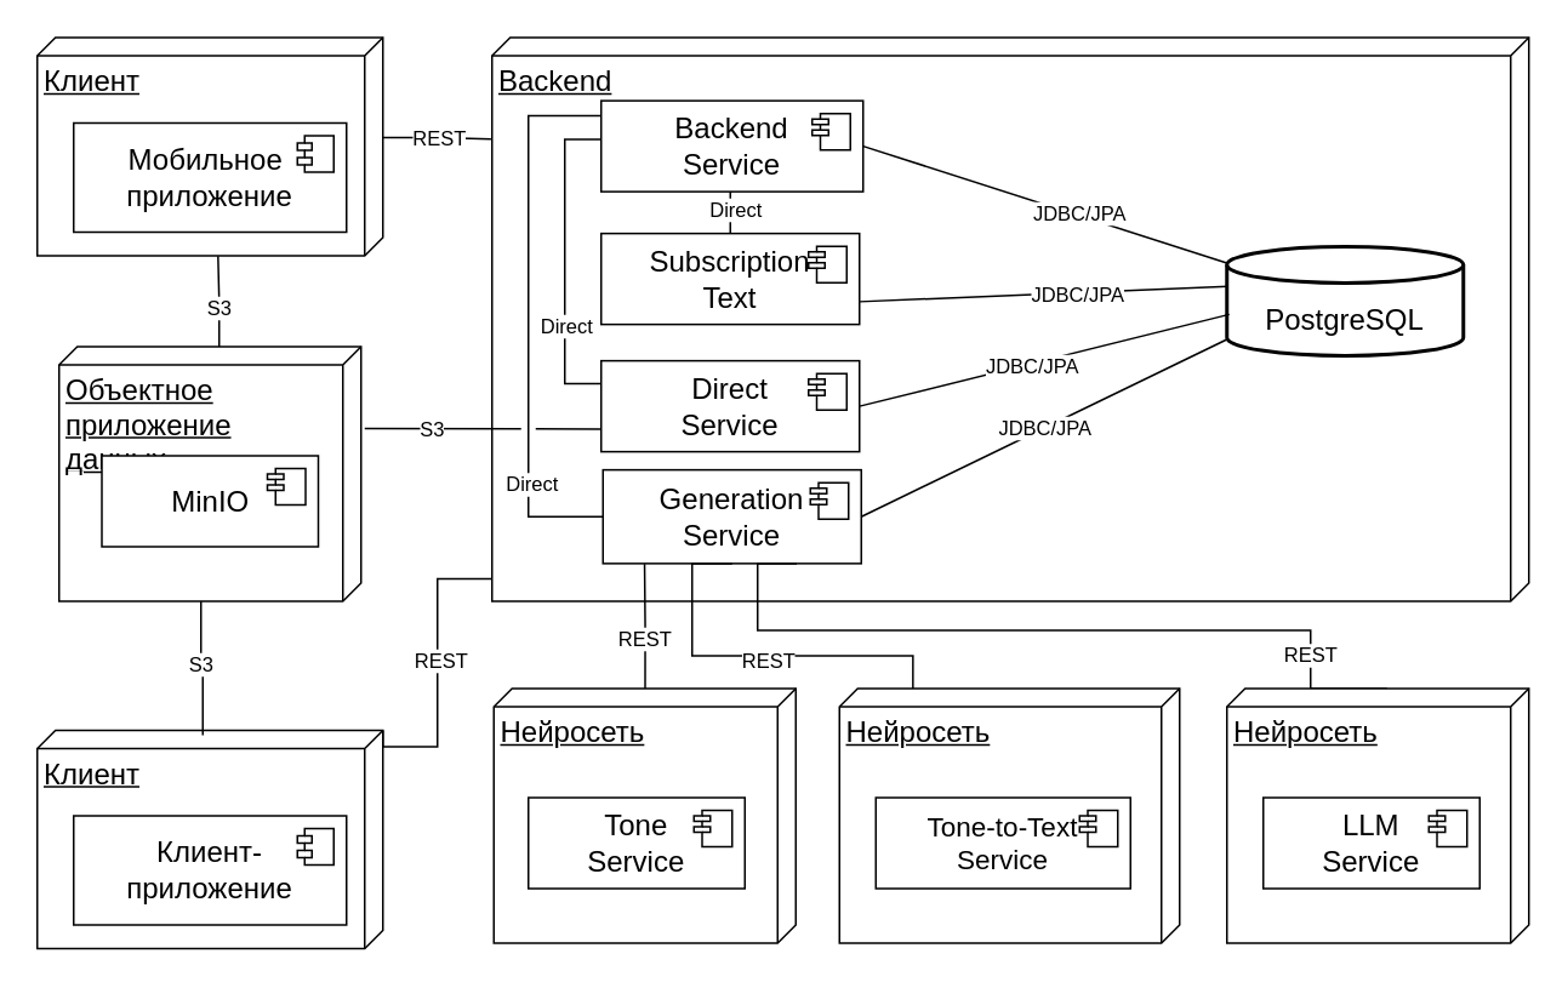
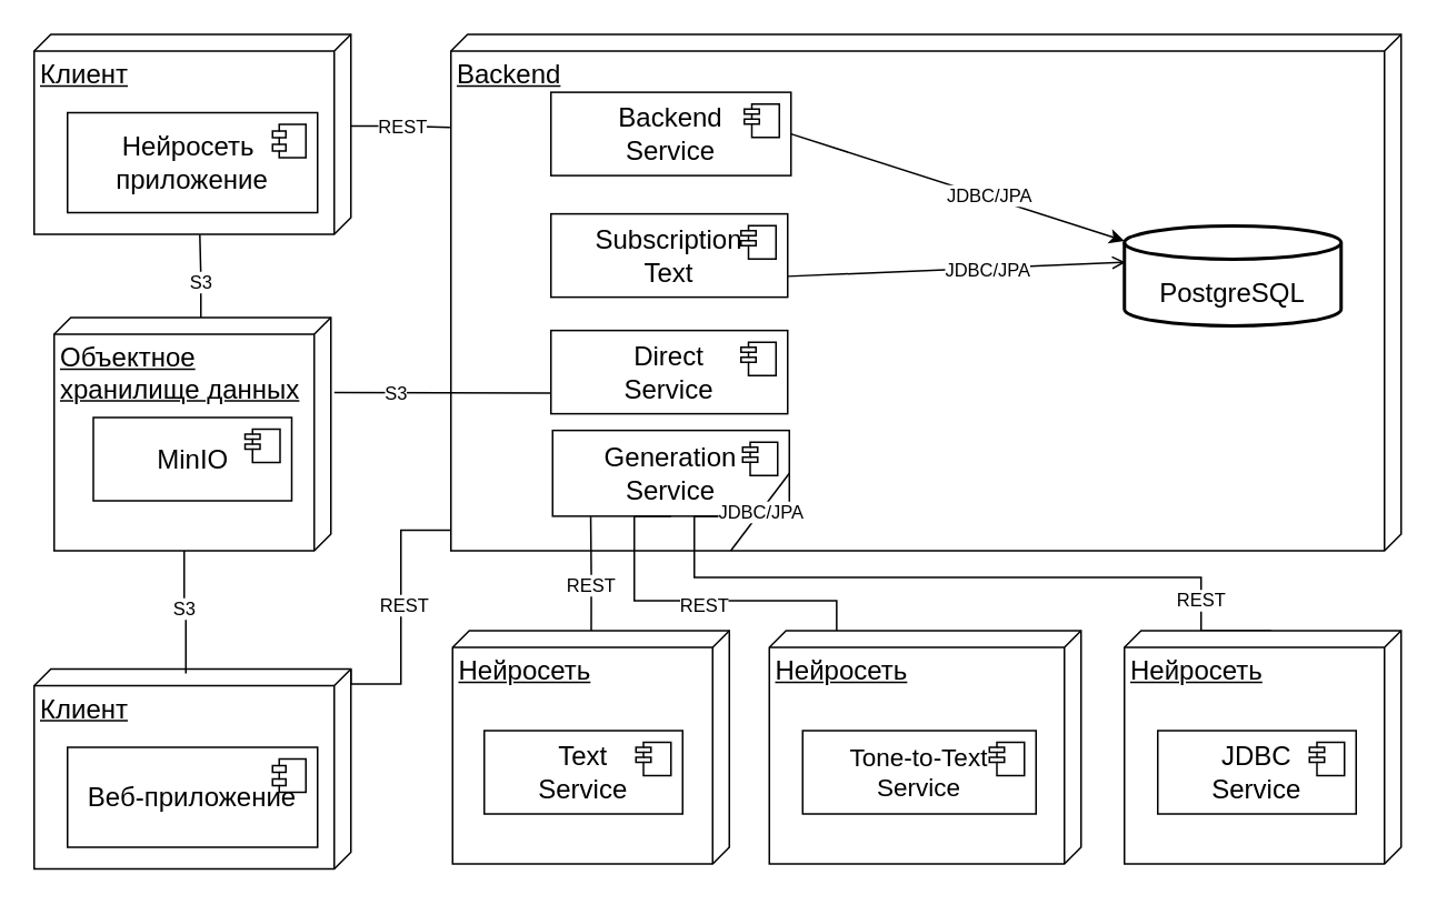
- <mxCell id="5" value="&lt;font style=&quot;font-size: 16px;&quot;&gt;Мобильное&amp;nbsp;&lt;/font&gt;&lt;div&gt;&lt;font style=&quot;font-size: 16px;&quot;&gt;приложение&lt;/font&gt;&lt;br&gt;&lt;/div&gt;" style="html=1;dropTarget=0;whiteSpace=wrap;" parent="1" vertex="1"><mxGeometry x="40" y="67" width="150" height="60" as="geometry" /></mxCell>
+ <mxCell id="5" value="&lt;font style=&quot;font-size: 16px;&quot;&gt;Нейросеть&amp;nbsp;&lt;/font&gt;&lt;div&gt;&lt;font style=&quot;font-size: 16px;&quot;&gt;приложение&lt;/font&gt;&lt;br&gt;&lt;/div&gt;" style="html=1;dropTarget=0;whiteSpace=wrap;" parent="1" vertex="1"><mxGeometry x="40" y="67" width="150" height="60" as="geometry" /></mxCell>
- <mxCell id="13" style="edgeStyle=orthogonalEdgeStyle;rounded=0;orthogonalLoop=1;jettySize=auto;html=1;exitX=0.5;exitY=1;exitDx=0;exitDy=0;entryX=0.5;entryY=0;entryDx=0;entryDy=0;endArrow=none;startFill=0;" parent="1" source="15" target="19" edge="1"><mxGeometry relative="1" as="geometry" /></mxCell>
- <mxCell id="14" value="Direct" style="edgeLabel;html=1;align=center;verticalAlign=middle;resizable=0;points=[];" parent="13" vertex="1" connectable="0"><mxGeometry x="-0.102" y="2" relative="1" as="geometry"><mxPoint as="offset" /></mxGeometry></mxCell>
- <mxCell id="9" style="edgeStyle=orthogonalEdgeStyle;rounded=0;orthogonalLoop=1;jettySize=auto;html=1;exitX=0;exitY=0.5;exitDx=0;exitDy=0;entryX=0;entryY=0.25;entryDx=0;entryDy=0;endArrow=none;startFill=0;" parent="1" source="15" target="17" edge="1"><mxGeometry relative="1" as="geometry"><Array as="points"><mxPoint x="310" y="76" /><mxPoint x="310" y="210" /></Array></mxGeometry></mxCell>
- <mxCell id="10" value="Direct" style="edgeLabel;html=1;align=center;verticalAlign=middle;resizable=0;points=[];" parent="9" vertex="1" connectable="0"><mxGeometry x="0.416" relative="1" as="geometry"><mxPoint as="offset" /></mxGeometry></mxCell>
- <mxCell id="57" style="rounded=0;orthogonalLoop=1;jettySize=auto;html=1;exitX=1;exitY=0.5;exitDx=0;exitDy=0;entryX=0;entryY=0.15;entryDx=0;entryDy=0;entryPerimeter=0;endArrow=none;startFill=0;" parent="1" source="15" target="49" edge="1"><mxGeometry relative="1" as="geometry" /></mxCell>
+ <mxCell id="57" style="rounded=0;orthogonalLoop=1;jettySize=auto;html=1;exitX=1;exitY=0.5;exitDx=0;exitDy=0;entryX=0;entryY=0.15;entryDx=0;entryDy=0;entryPerimeter=0;endArrow=classic;startFill=0;" parent="1" source="15" target="49" edge="1"><mxGeometry relative="1" as="geometry" /></mxCell>
- <mxCell id="52" style="rounded=0;orthogonalLoop=1;jettySize=auto;html=1;exitX=1;exitY=0.75;exitDx=0;exitDy=0;entryX=0.006;entryY=0.363;entryDx=0;entryDy=0;entryPerimeter=0;endArrow=none;startFill=0;" parent="1" source="19" target="49" edge="1"><mxGeometry relative="1" as="geometry" /></mxCell>
+ <mxCell id="52" style="rounded=0;orthogonalLoop=1;jettySize=auto;html=1;exitX=1;exitY=0.75;exitDx=0;exitDy=0;entryX=0.006;entryY=0.363;entryDx=0;entryDy=0;entryPerimeter=0;endArrow=open;startFill=0;" parent="1" source="19" target="49" edge="1"><mxGeometry relative="1" as="geometry" /></mxCell>
- <mxCell id="11" style="edgeStyle=orthogonalEdgeStyle;rounded=0;orthogonalLoop=1;jettySize=auto;html=1;exitX=0;exitY=0.25;exitDx=0;exitDy=0;entryX=0;entryY=0.5;entryDx=0;entryDy=0;endArrow=none;startFill=0;" parent="1" source="15" target="21" edge="1"><mxGeometry relative="1" as="geometry"><Array as="points"><mxPoint x="290" y="63" /><mxPoint x="290" y="284" /></Array></mxGeometry></mxCell>
- <mxCell id="12" value="Direct" style="edgeLabel;html=1;align=center;verticalAlign=middle;resizable=0;points=[];" parent="11" vertex="1" connectable="0"><mxGeometry x="0.521" y="1" relative="1" as="geometry"><mxPoint y="14" as="offset" /></mxGeometry></mxCell>
- <mxCell id="54" style="rounded=0;orthogonalLoop=1;jettySize=auto;html=1;exitX=1;exitY=0.5;exitDx=0;exitDy=0;entryX=0.01;entryY=0.621;entryDx=0;entryDy=0;entryPerimeter=0;endArrow=none;startFill=0;" parent="1" source="17" target="49" edge="1"><mxGeometry relative="1" as="geometry" /></mxCell>
- <mxCell id="55" value="JDBC/JPA" style="edgeLabel;html=1;align=center;verticalAlign=middle;resizable=0;points=[];" parent="54" vertex="1" connectable="0"><mxGeometry x="-0.147" y="-2" relative="1" as="geometry"><mxPoint x="8" y="-3" as="offset" /></mxGeometry></mxCell>
- <mxCell id="25" value="&lt;font style=&quot;font-size: 16px;&quot;&gt;Объектное приложение данных&lt;/font&gt;" style="verticalAlign=top;align=left;spacingTop=8;spacingLeft=2;spacingRight=12;shape=cube;size=10;direction=south;fontStyle=4;html=1;whiteSpace=wrap;" parent="1" vertex="1"><mxGeometry x="32" y="190" width="166" height="140" as="geometry" /></mxCell>
+ <mxCell id="25" value="&lt;font style=&quot;font-size: 16px;&quot;&gt;Объектное хранилище данных&lt;/font&gt;" style="verticalAlign=top;align=left;spacingTop=8;spacingLeft=2;spacingRight=12;shape=cube;size=10;direction=south;fontStyle=4;html=1;whiteSpace=wrap;" parent="1" vertex="1"><mxGeometry x="32" y="190" width="166" height="140" as="geometry" /></mxCell>
- <mxCell id="56" value="JDBC/JPA" style="rounded=0;orthogonalLoop=1;jettySize=auto;html=1;exitX=1;exitY=0.5;exitDx=0;exitDy=0;entryX=0;entryY=0.85;entryDx=0;entryDy=0;entryPerimeter=0;endArrow=none;startFill=0;" parent="1" source="21" target="49" edge="1"><mxGeometry relative="1" as="geometry" /></mxCell>
+ <mxCell id="56" value="JDBC/JPA" style="rounded=0;orthogonalLoop=1;jettySize=auto;html=1;exitX=1;exitY=0.5;exitDx=0;exitDy=0;endArrow=none;startFill=0;" parent="1" source="21" target="2" edge="1"><mxGeometry relative="1" as="geometry" /></mxCell>
- <mxCell id="31" value="&lt;div&gt;&lt;font style=&quot;font-size: 16px;&quot;&gt;Tone&lt;/font&gt;&lt;/div&gt;&lt;div&gt;&lt;font style=&quot;font-size: 16px;&quot;&gt;Service&lt;/font&gt;&lt;/div&gt;" style="html=1;dropTarget=0;whiteSpace=wrap;" parent="1" vertex="1"><mxGeometry x="290" y="438" width="119" height="50" as="geometry" /></mxCell>
+ <mxCell id="31" value="&lt;div&gt;&lt;font style=&quot;font-size: 16px;&quot;&gt;Text&lt;/font&gt;&lt;/div&gt;&lt;div&gt;&lt;font style=&quot;font-size: 16px;&quot;&gt;Service&lt;/font&gt;&lt;/div&gt;" style="html=1;dropTarget=0;whiteSpace=wrap;" parent="1" vertex="1"><mxGeometry x="290" y="438" width="119" height="50" as="geometry" /></mxCell>
- <mxCell id="41" value="&lt;div&gt;&lt;font style=&quot;font-size: 16px;&quot;&gt;LLM&lt;/font&gt;&lt;/div&gt;&lt;div&gt;&lt;font style=&quot;font-size: 16px;&quot;&gt;Service&lt;/font&gt;&lt;/div&gt;" style="html=1;dropTarget=0;whiteSpace=wrap;" parent="1" vertex="1"><mxGeometry x="694" y="438" width="119" height="50" as="geometry" /></mxCell>
+ <mxCell id="41" value="&lt;div&gt;&lt;font style=&quot;font-size: 16px;&quot;&gt;JDBC&lt;/font&gt;&lt;/div&gt;&lt;div&gt;&lt;font style=&quot;font-size: 16px;&quot;&gt;Service&lt;/font&gt;&lt;/div&gt;" style="html=1;dropTarget=0;whiteSpace=wrap;" parent="1" vertex="1"><mxGeometry x="694" y="438" width="119" height="50" as="geometry" /></mxCell>
- <mxCell id="7" value="&lt;font style=&quot;font-size: 16px;&quot;&gt;Клиент-приложение&lt;/font&gt;" style="html=1;dropTarget=0;whiteSpace=wrap;" parent="1" vertex="1"><mxGeometry x="40" y="448" width="150" height="60" as="geometry" /></mxCell>
+ <mxCell id="7" value="&lt;font style=&quot;font-size: 16px;&quot;&gt;Веб-приложение&lt;/font&gt;" style="html=1;dropTarget=0;whiteSpace=wrap;" parent="1" vertex="1"><mxGeometry x="40" y="448" width="150" height="60" as="geometry" /></mxCell>
